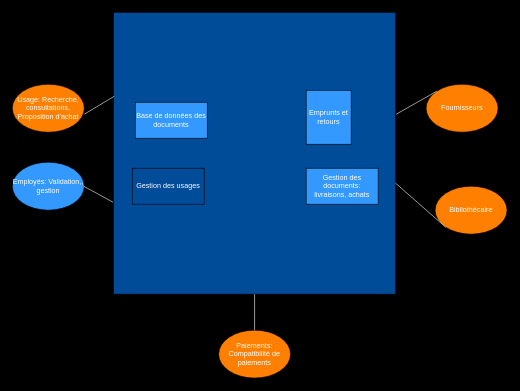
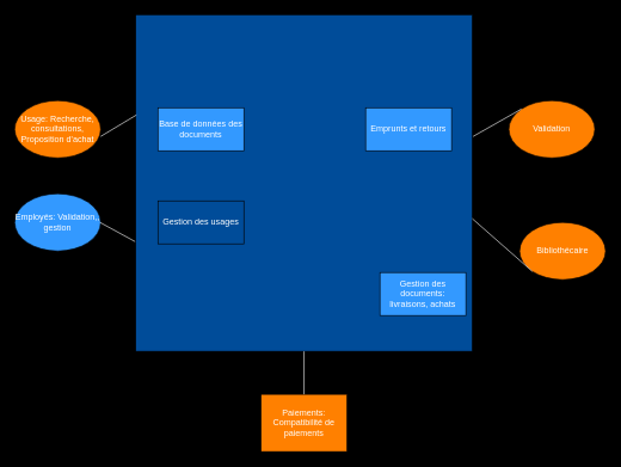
- <mxCell id="9" value="Fournisseurs" style="ellipse;whiteSpace=wrap;html=1;fontColor=#FFFFFF;fillColor=#FF8000;" vertex="1" parent="1"><mxGeometry x="710" y="140" width="120" height="80" as="geometry" /></mxCell>
+ <mxCell id="9" value="Validation" style="ellipse;whiteSpace=wrap;html=1;fontColor=#FFFFFF;fillColor=#FF8000;" vertex="1" parent="1"><mxGeometry x="710" y="140" width="120" height="80" as="geometry" /></mxCell>
- <mxCell id="5" value="Emprunts et retours" style="rounded=0;whiteSpace=wrap;html=1;fontColor=#FFFFFF;fillColor=#3399FF;" vertex="1" parent="1"><mxGeometry x="510" y="150" width="75" height="90" as="geometry" /></mxCell>
+ <mxCell id="5" value="Emprunts et retours" style="rounded=0;whiteSpace=wrap;html=1;fontColor=#FFFFFF;fillColor=#3399FF;" vertex="1" parent="1"><mxGeometry x="510" y="150" width="120" height="60" as="geometry" /></mxCell>
- <mxCell id="3" value="Base de données des documents" style="rounded=0;whiteSpace=wrap;html=1;fillColor=#3399FF;fontColor=#FFFFFF;" vertex="1" parent="1"><mxGeometry x="225" y="170" width="120" height="60" as="geometry" /></mxCell>
+ <mxCell id="3" value="Base de données des documents" style="rounded=0;whiteSpace=wrap;html=1;fillColor=#3399FF;fontColor=#FFFFFF;" vertex="1" parent="1"><mxGeometry x="220" y="150" width="120" height="60" as="geometry" /></mxCell>
- <mxCell id="6" value="Gestion des documents: livraisons, achats" style="rounded=0;whiteSpace=wrap;html=1;fillColor=#3399FF;fontColor=#FFFFFF;" vertex="1" parent="1"><mxGeometry x="510" y="280" width="120" height="60" as="geometry" /></mxCell>
+ <mxCell id="6" value="Gestion des documents: livraisons, achats" style="rounded=0;whiteSpace=wrap;html=1;fillColor=#3399FF;fontColor=#FFFFFF;" vertex="1" parent="1"><mxGeometry x="530" y="380" width="120" height="60" as="geometry" /></mxCell>
- <mxCell id="11" value="Paiements: Compatibilité de paiements" style="ellipse;whiteSpace=wrap;html=1;fillColor=#FF8000;fontColor=#FFFFFF;" vertex="1" parent="1"><mxGeometry x="364" y="550" width="120" height="80" as="geometry" /></mxCell>
+ <mxCell id="11" value="Paiements: Compatibilité de paiements" style="whiteSpace=wrap;html=1;fillColor=#FF8000;fontColor=#FFFFFF;rounded=0;" vertex="1" parent="1"><mxGeometry x="364" y="550" width="120" height="80" as="geometry" /></mxCell>
